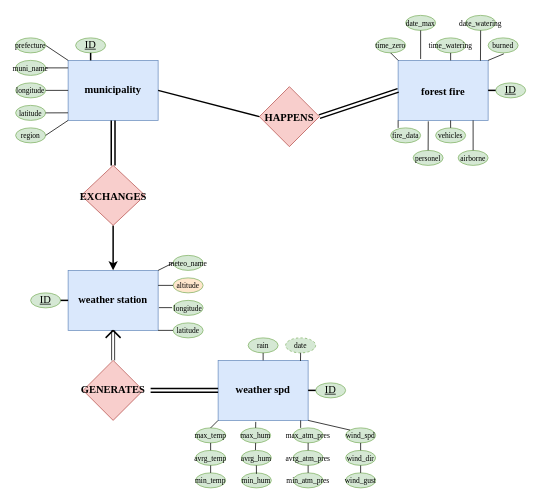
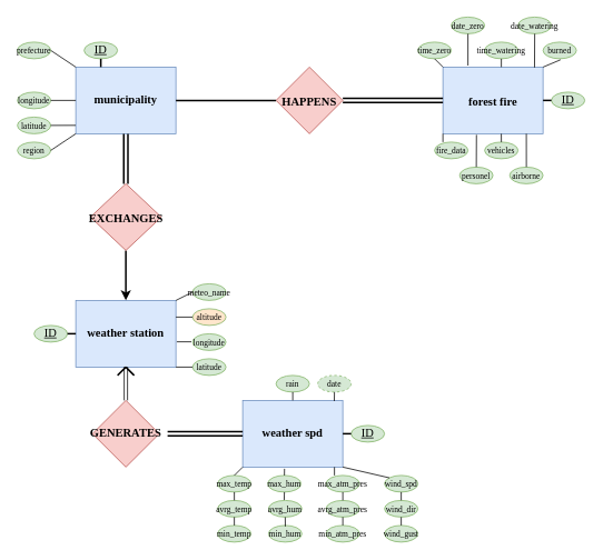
- <mxCell id="25" value="&lt;font size=&quot;1&quot;&gt;date_max&lt;/font&gt;" style="ellipse;whiteSpace=wrap;html=1;fontFamily=Verdana;fontSize=14;fontStyle=0;fillColor=#d5e8d4;strokeColor=#82b366;" parent="1" vertex="1"><mxGeometry x="540" y="20" width="40" height="20" as="geometry" /></mxCell>
+ <mxCell id="25" value="&lt;font size=&quot;1&quot;&gt;date_zero&lt;/font&gt;" style="ellipse;whiteSpace=wrap;html=1;fontFamily=Verdana;fontSize=14;fontStyle=0;fillColor=#d5e8d4;strokeColor=#82b366;" parent="1" vertex="1"><mxGeometry x="540" y="20" width="40" height="20" as="geometry" /></mxCell>
- <mxCell id="35" value="&lt;font size=&quot;1&quot;&gt;muni_name&lt;br&gt;&lt;/font&gt;" style="ellipse;whiteSpace=wrap;html=1;fontFamily=Verdana;fontSize=14;fontStyle=0;fillColor=#d5e8d4;strokeColor=#82b366;" parent="1" vertex="1"><mxGeometry x="20" y="80" width="40" height="20" as="geometry" /></mxCell>
- <mxCell id="67" value="" style="endArrow=none;html=1;rounded=0;entryX=1;entryY=0.5;entryDx=0;entryDy=0;exitX=0;exitY=0.125;exitDx=0;exitDy=0;exitPerimeter=0;" parent="1" source="3" target="35" edge="1"><mxGeometry width="50" height="50" relative="1" as="geometry"><mxPoint y="150" as="sourcePoint" x="-30" /><mxPoint x="20" y="100" as="targetPoint" /></mxGeometry></mxCell>
- <mxCell id="5" value="&lt;h2&gt;&lt;font face=&quot;Verdana&quot; style=&quot;font-size: 14px;&quot;&gt;HAPPENS&lt;/font&gt;&lt;/h2&gt;" style="rhombus;whiteSpace=wrap;html=1;fillColor=#f8cecc;strokeColor=#b85450;" parent="1" vertex="1"><mxGeometry x="345" y="115" width="80" height="80" as="geometry" /></mxCell>
+ <mxCell id="5" value="&lt;h2&gt;&lt;font face=&quot;Verdana&quot; style=&quot;font-size: 14px;&quot;&gt;HAPPENS&lt;/font&gt;&lt;/h2&gt;" style="rhombus;whiteSpace=wrap;html=1;fillColor=#f8cecc;strokeColor=#b85450;" parent="1" vertex="1"><mxGeometry x="330" y="80" width="80" height="80" as="geometry" /></mxCell>
